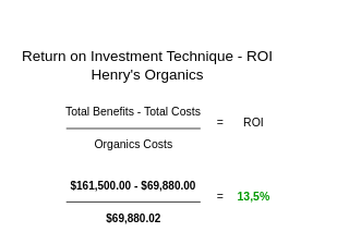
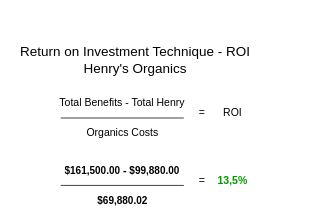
- <mxCell id="3" value="Total Benefits - Total Costs" style="text;html=1;strokeColor=none;fillColor=none;align=center;verticalAlign=middle;whiteSpace=wrap;rounded=0;fontSize=14;" vertex="1" parent="1"><mxGeometry x="50" y="127" width="225" height="20" as="geometry" /></mxCell>
+ <mxCell id="3" value="Total Benefits - Total Henry" style="text;html=1;strokeColor=none;fillColor=none;align=center;verticalAlign=middle;whiteSpace=wrap;rounded=0;fontSize=14;" vertex="1" parent="1"><mxGeometry x="50" y="127" width="225" height="20" as="geometry" /></mxCell>
- <mxCell id="9" value="&lt;span style=&quot;font-size: 10pt ; font-family: &amp;quot;arial&amp;quot;&quot;&gt;$161,500.00&lt;/span&gt;&amp;nbsp;-&amp;nbsp;&lt;span style=&quot;font-size: 10pt ; font-family: &amp;quot;arial&amp;quot;&quot;&gt;$69,880.00&lt;/span&gt;" style="text;html=1;strokeColor=none;fillColor=none;align=center;verticalAlign=middle;whiteSpace=wrap;rounded=0;fontSize=14;fontStyle=1" vertex="1" parent="1"><mxGeometry x="50" y="217" width="225" height="20" as="geometry" /></mxCell>
+ <mxCell id="9" value="&lt;span style=&quot;font-size: 10pt ; font-family: &amp;quot;arial&amp;quot;&quot;&gt;$161,500.00&lt;/span&gt;&amp;nbsp;-&amp;nbsp;&lt;span style=&quot;font-size: 10pt ; font-family: &amp;quot;arial&amp;quot;&quot;&gt;$99,880.00&lt;/span&gt;" style="text;html=1;strokeColor=none;fillColor=none;align=center;verticalAlign=middle;whiteSpace=wrap;rounded=0;fontSize=14;fontStyle=1" vertex="1" parent="1"><mxGeometry x="50" y="217" width="225" height="20" as="geometry" /></mxCell>
